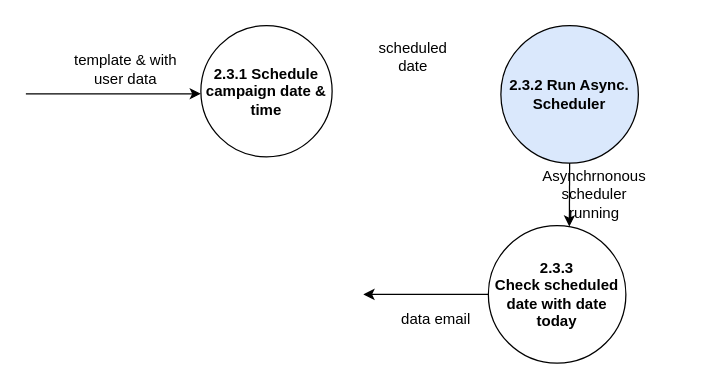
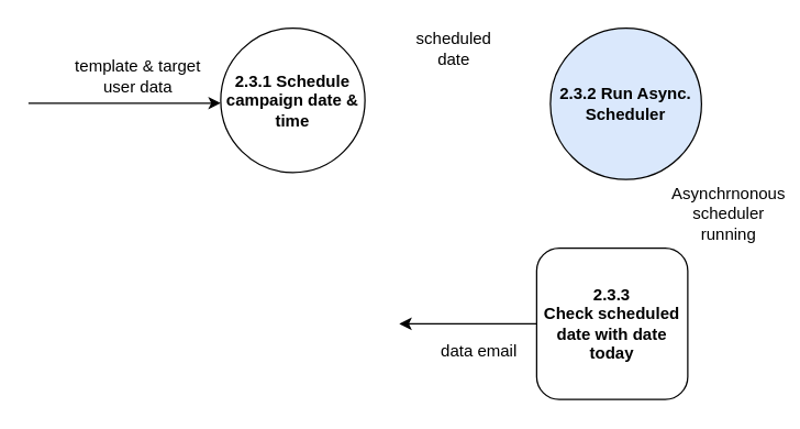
- <mxCell id="9" value="scheduled date" style="text;html=1;strokeColor=none;fillColor=none;align=center;verticalAlign=middle;whiteSpace=wrap;rounded=0;" vertex="1" parent="1"><mxGeometry x="290" y="20" width="80" height="50" as="geometry" /></mxCell>
+ <mxCell id="9" value="scheduled date" style="text;html=1;strokeColor=none;fillColor=none;align=center;verticalAlign=middle;whiteSpace=wrap;rounded=0;" vertex="1" parent="1"><mxGeometry x="290" y="10" width="80" height="50" as="geometry" /></mxCell>
- <mxCell id="8" value="template &amp;amp; with user data" style="text;html=1;strokeColor=none;fillColor=none;align=center;verticalAlign=middle;whiteSpace=wrap;rounded=0;" vertex="1" parent="1"><mxGeometry x="50" y="40" width="100" height="30" as="geometry" /></mxCell>
+ <mxCell id="8" value="template &amp;amp; target user data" style="text;html=1;strokeColor=none;fillColor=none;align=center;verticalAlign=middle;whiteSpace=wrap;rounded=0;" vertex="1" parent="1"><mxGeometry x="50" y="40" width="100" height="30" as="geometry" /></mxCell>
- <mxCell id="7" value="" style="endArrow=classic;html=1;rounded=0;exitX=0.5;exitY=1;exitDx=0;exitDy=0;entryX=0.589;entryY=0.007;entryDx=0;entryDy=0;entryPerimeter=0;" edge="1" parent="1" source="3" target="4"><mxGeometry width="50" height="50" relative="1" as="geometry"><mxPoint x="360" y="190" as="sourcePoint" /><mxPoint x="438" y="181" as="targetPoint" /></mxGeometry></mxCell>
- <mxCell id="10" value="Asynchrnonous&lt;br&gt;scheduler running" style="text;html=1;strokeColor=none;fillColor=none;align=center;verticalAlign=middle;whiteSpace=wrap;rounded=0;" vertex="1" parent="1"><mxGeometry x="445" y="140" width="60" height="30" as="geometry" /></mxCell>
+ <mxCell id="10" value="Asynchrnonous&lt;br&gt;scheduler running" style="text;html=1;strokeColor=none;fillColor=none;align=center;verticalAlign=middle;whiteSpace=wrap;rounded=0;" vertex="1" parent="1"><mxGeometry x="500" y="140" width="60" height="30" as="geometry" /></mxCell>
- <mxCell id="4" value="&lt;b&gt;2.3.3 &lt;br&gt;Check scheduled date with date today&lt;/b&gt;" style="ellipse;whiteSpace=wrap;html=1;aspect=fixed;" vertex="1" parent="1"><mxGeometry x="390" y="180" width="110" height="110" as="geometry" /></mxCell>
+ <mxCell id="4" value="&lt;b&gt;2.3.3 &lt;br&gt;Check scheduled date with date today&lt;/b&gt;" style="whiteSpace=wrap;html=1;aspect=fixed;rounded=1;" vertex="1" parent="1"><mxGeometry x="390" y="180" width="110" height="110" as="geometry" /></mxCell>
